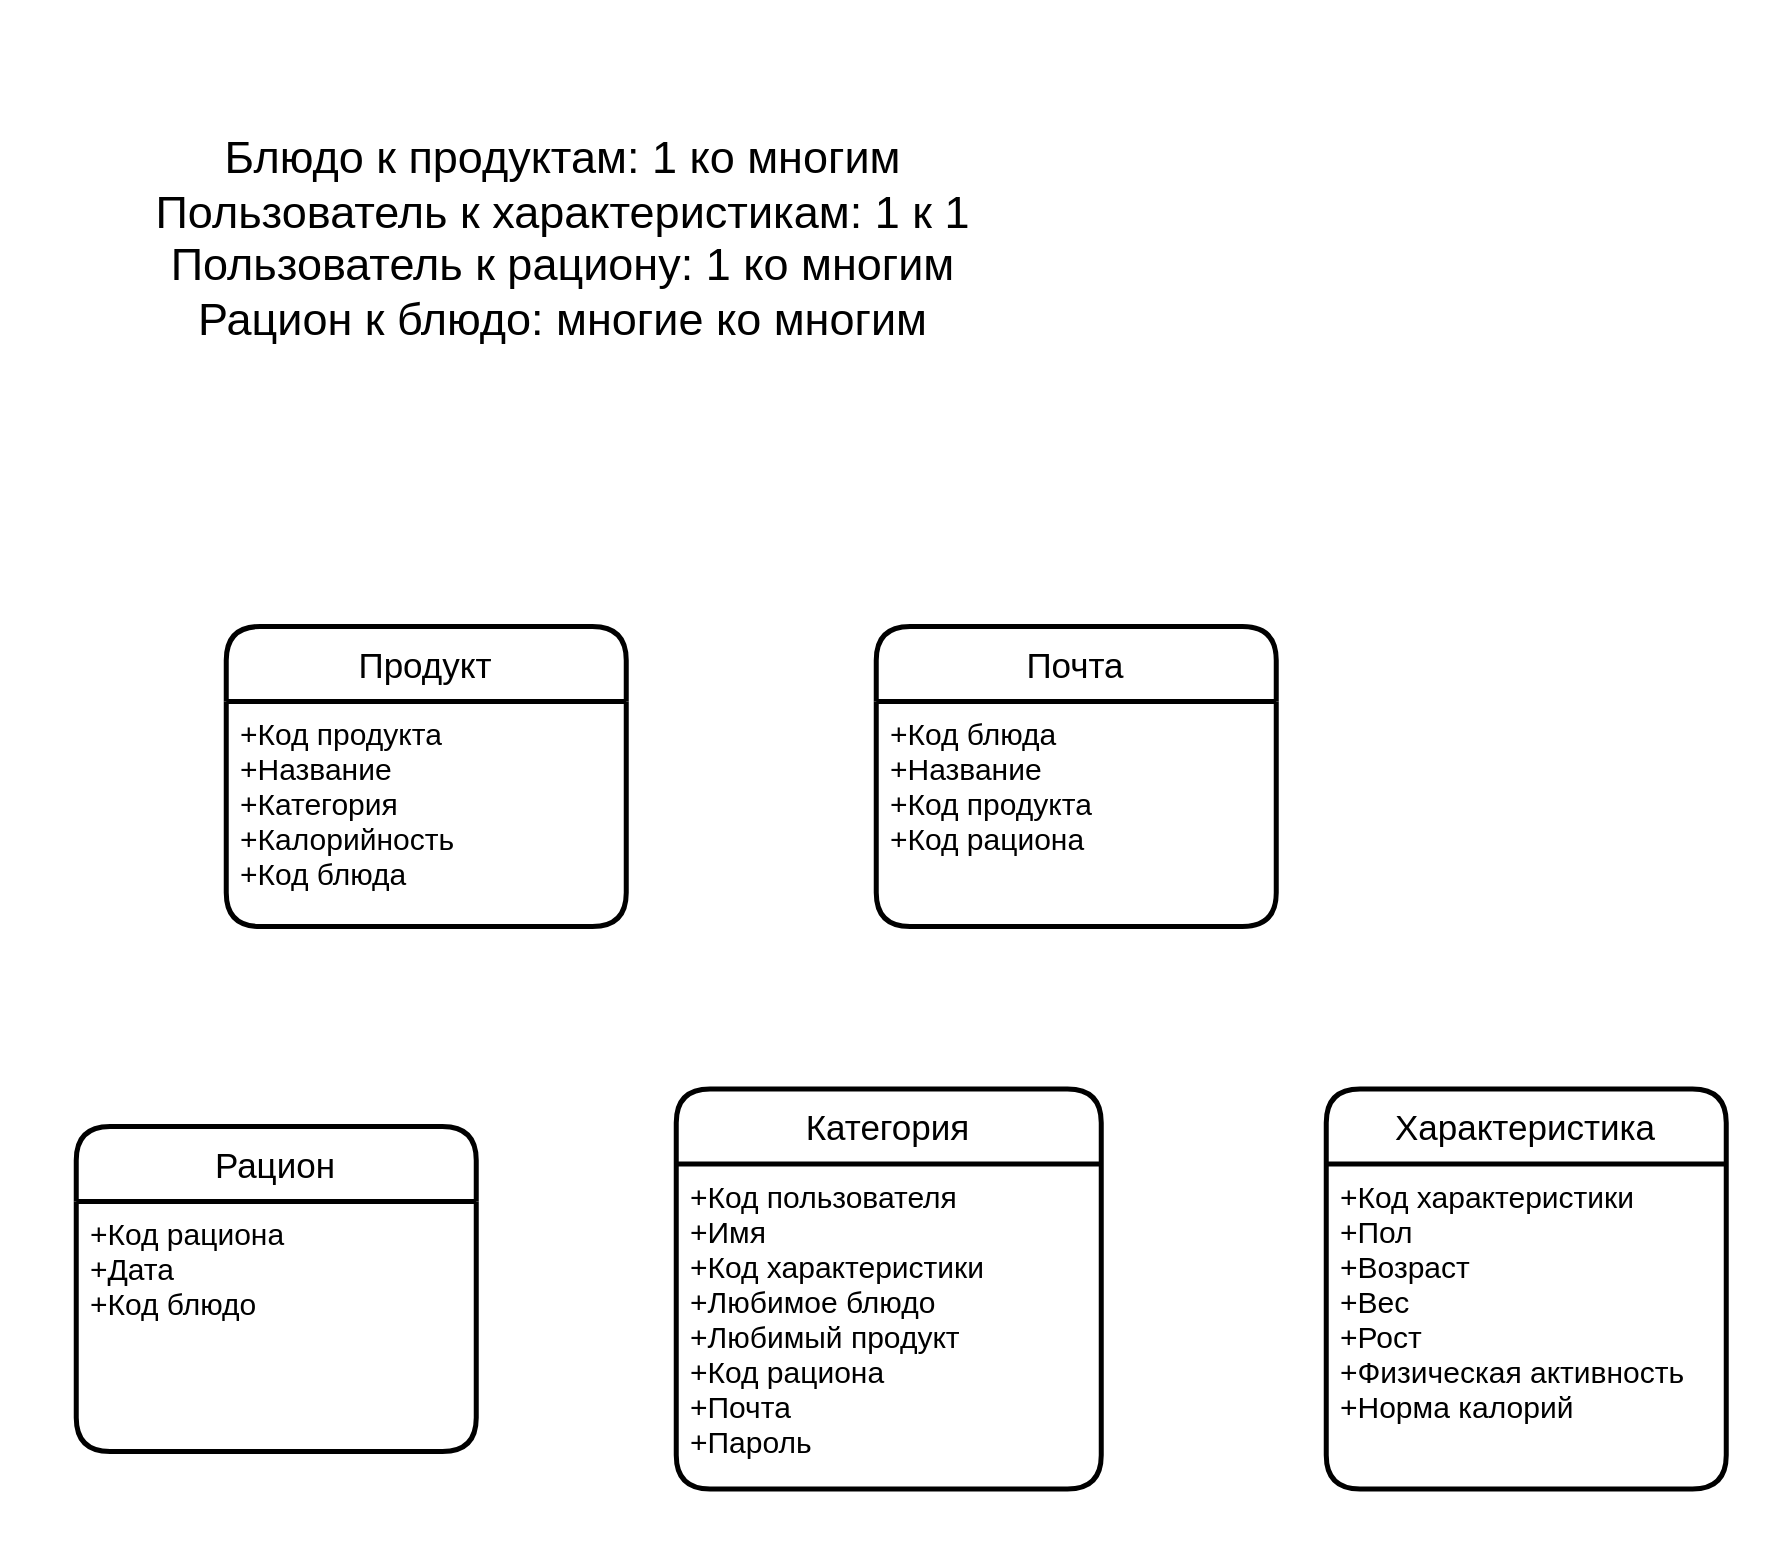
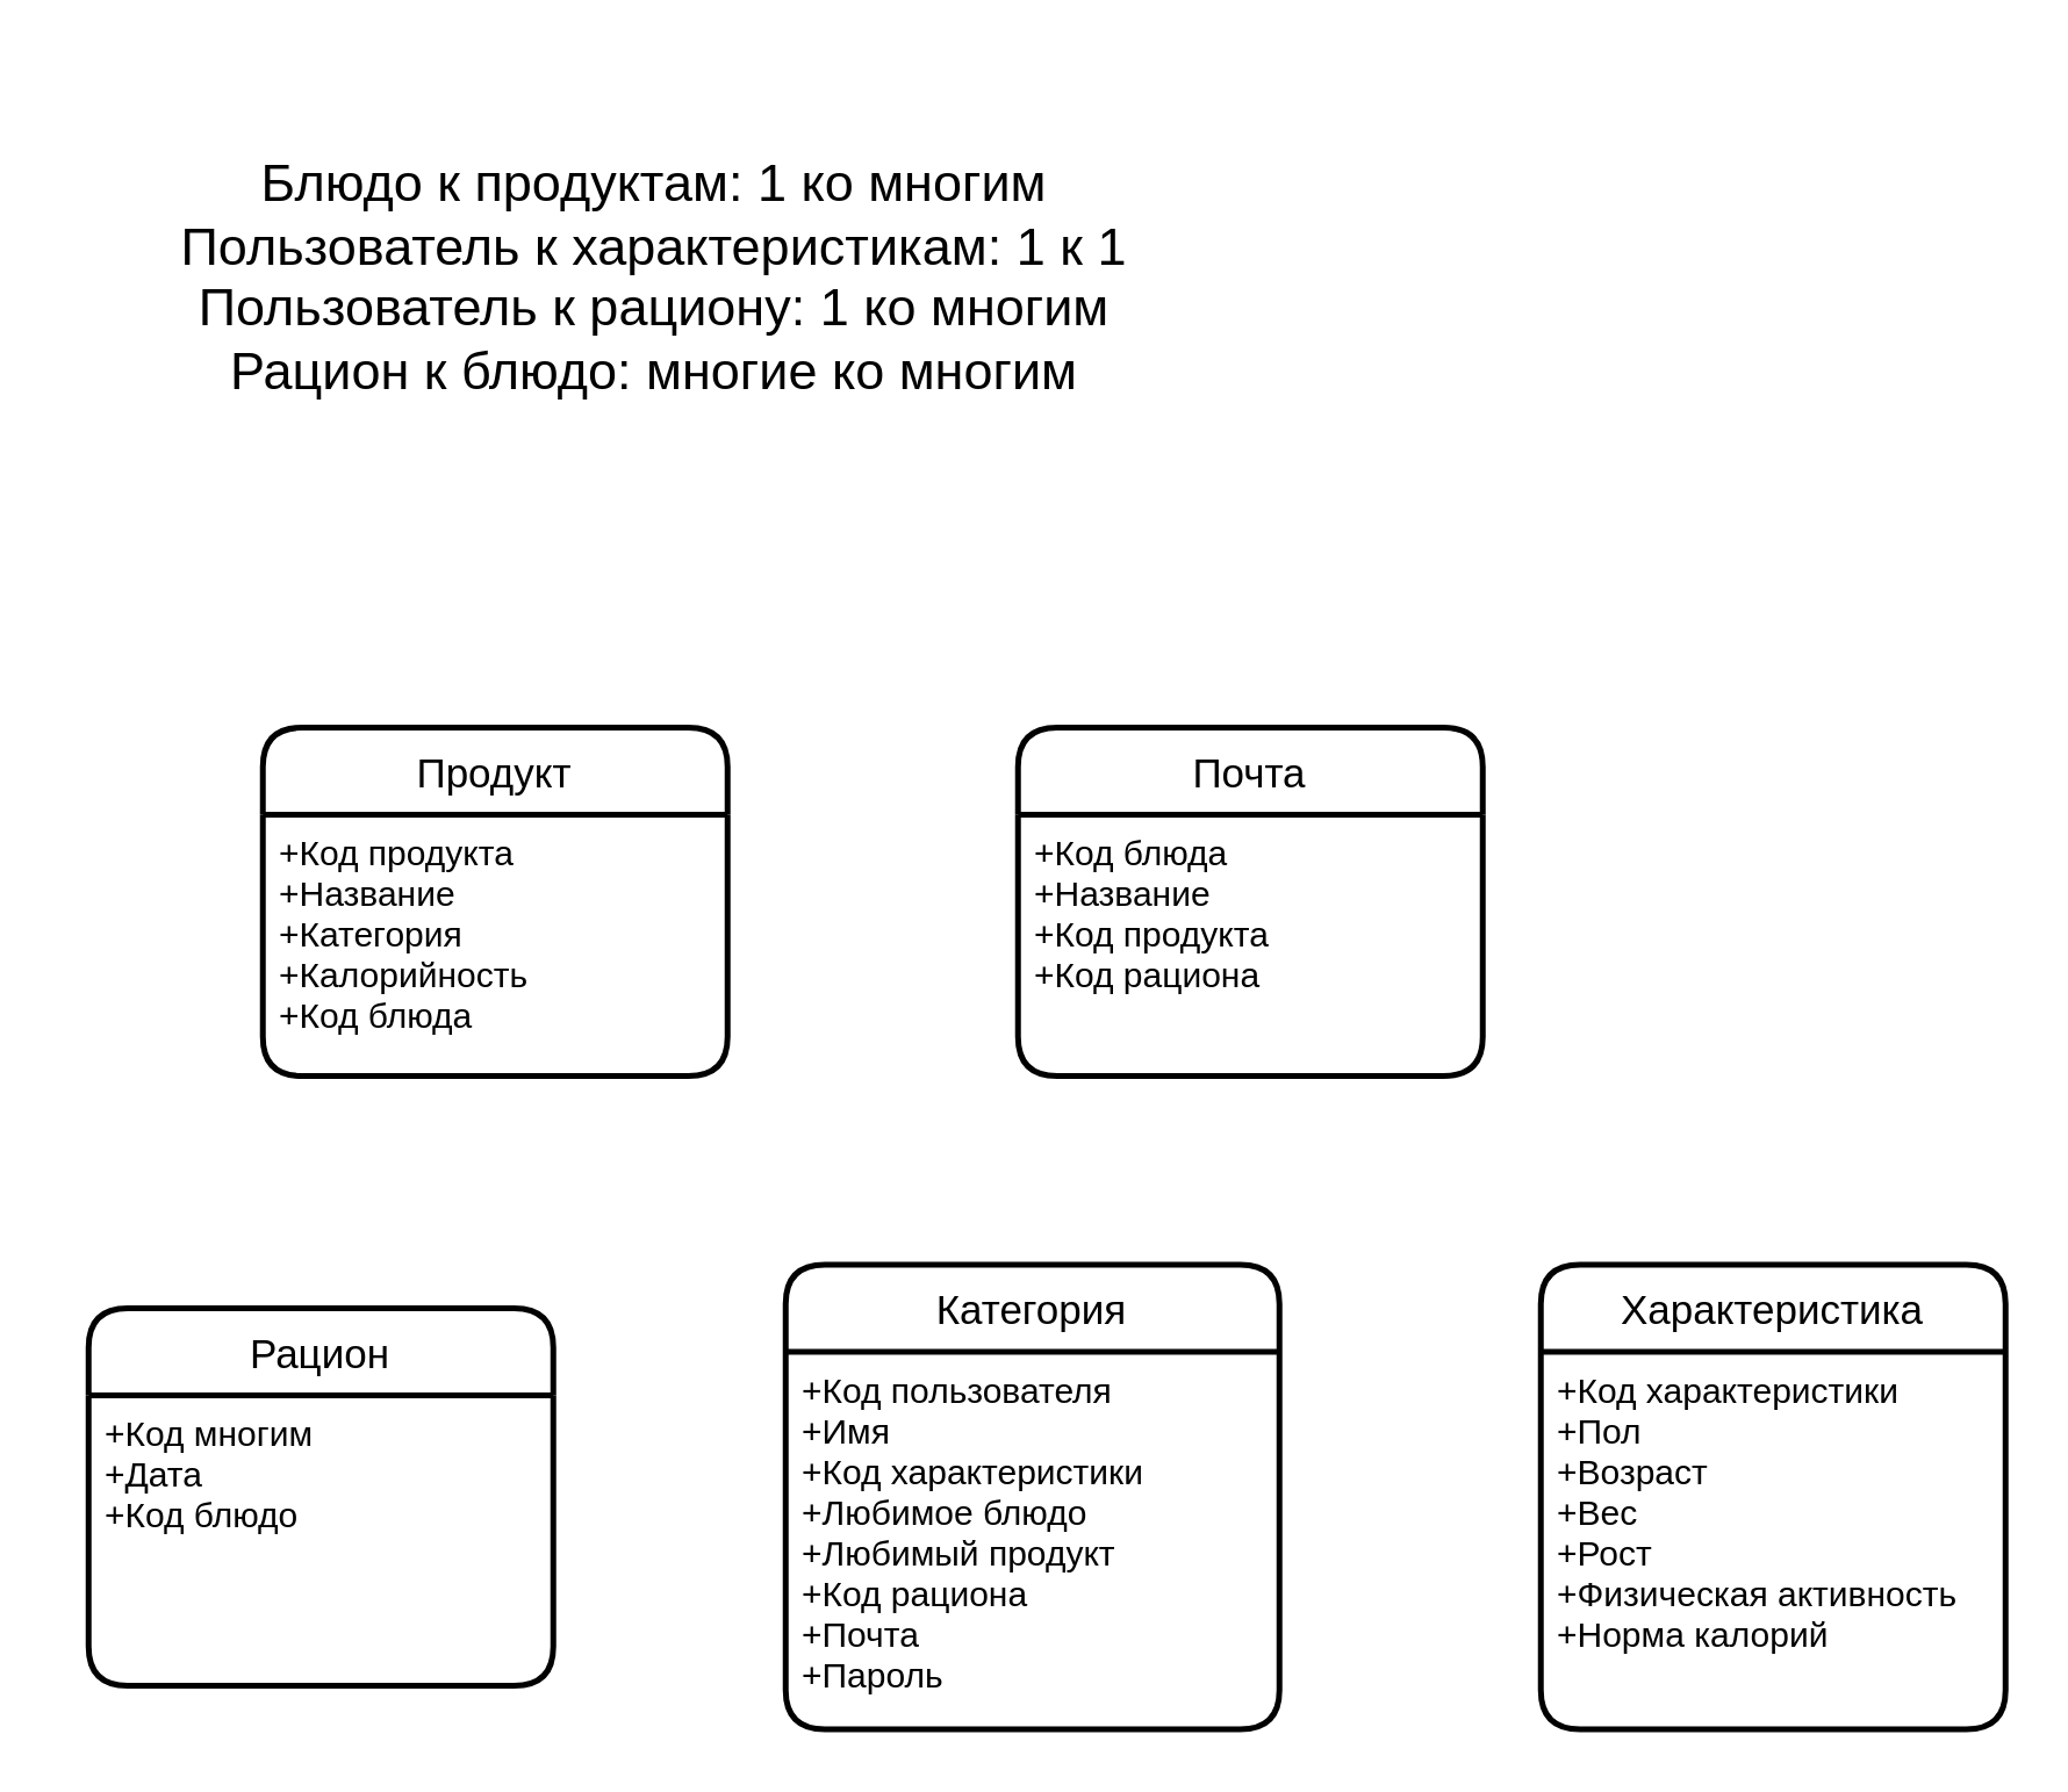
- <mxCell id="11" value="+Код рациона&#10;+Дата&#10;+Код блюдо" style="align=left;strokeColor=none;fillColor=none;spacingLeft=4;fontSize=12;verticalAlign=top;resizable=0;rotatable=0;part=1;" parent="10" vertex="1"><mxGeometry y="30" width="160" height="100" as="geometry" /></mxCell>
+ <mxCell id="11" value="+Код многим&#10;+Дата&#10;+Код блюдо" style="align=left;strokeColor=none;fillColor=none;spacingLeft=4;fontSize=12;verticalAlign=top;resizable=0;rotatable=0;part=1;" parent="10" vertex="1"><mxGeometry y="30" width="160" height="100" as="geometry" /></mxCell>
